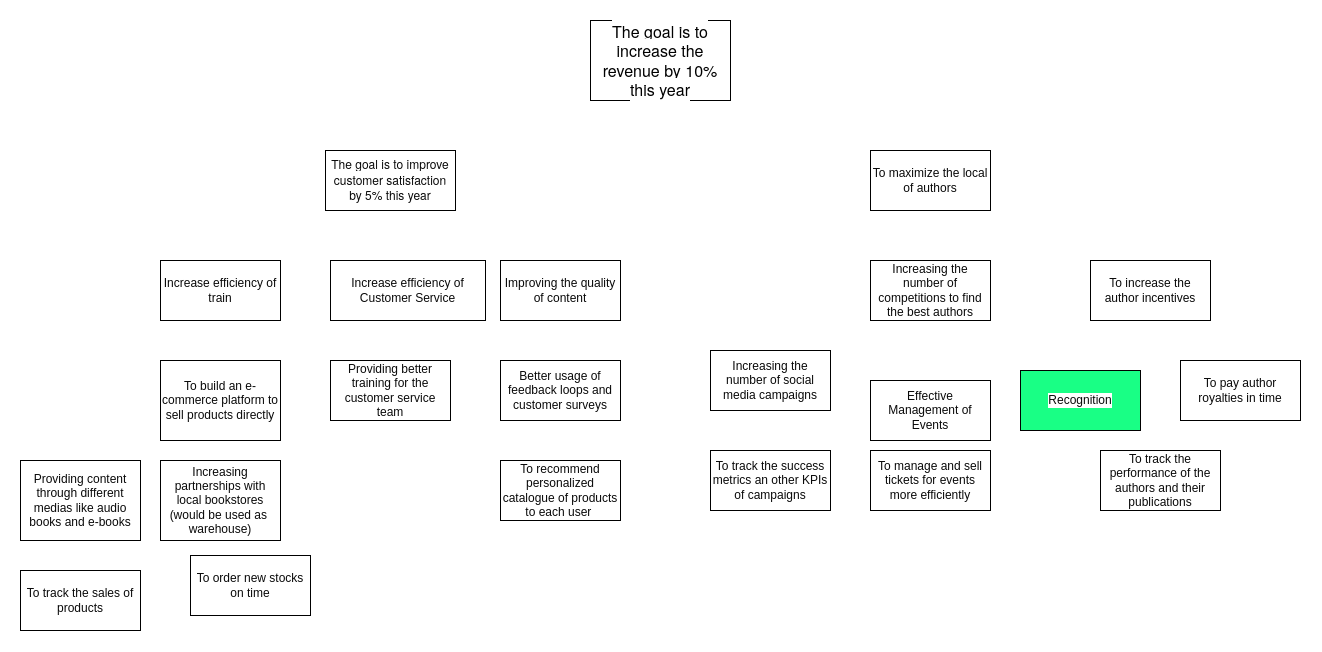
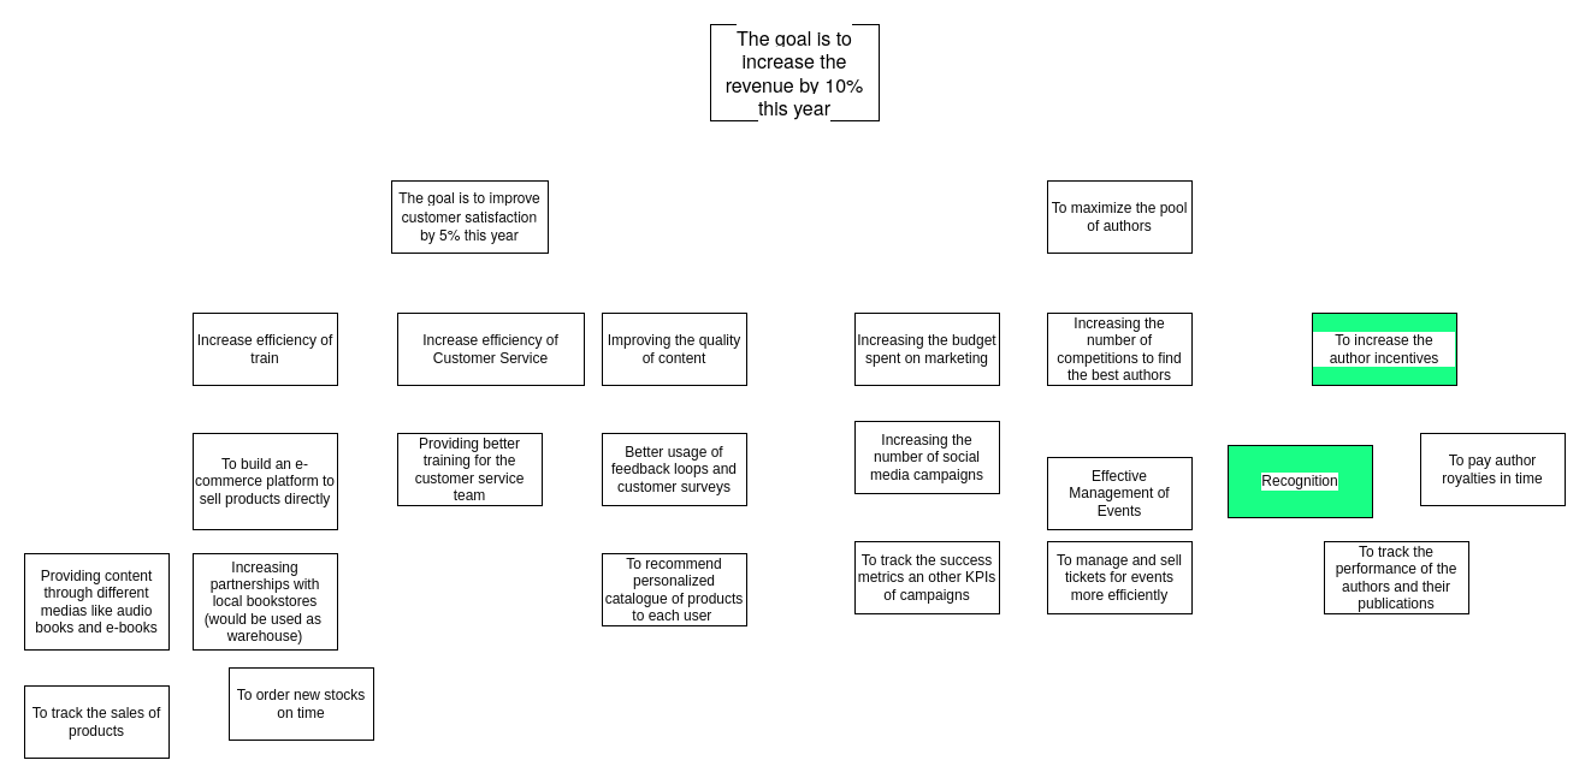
- <mxCell id="4" value="To maximize the local of authors" style="rounded=0;whiteSpace=wrap;html=1;labelBackgroundColor=#FFFFFF;fontColor=#0A0A0A;" parent="1" vertex="1"><mxGeometry x="870" y="150" width="120" height="60" as="geometry" /></mxCell>
+ <mxCell id="4" value="To maximize the pool of authors" style="rounded=0;whiteSpace=wrap;html=1;labelBackgroundColor=#FFFFFF;fontColor=#0A0A0A;" parent="1" vertex="1"><mxGeometry x="870" y="150" width="120" height="60" as="geometry" /></mxCell>
+ <mxCell id="5" value="Increasing the budget spent on marketing" style="rounded=0;whiteSpace=wrap;html=1;labelBackgroundColor=#FFFFFF;fontColor=#0A0A0A;" parent="1" vertex="1"><mxGeometry x="710" y="260" width="120" height="60" as="geometry" /></mxCell>
- <mxCell id="7" value="To increase the author incentives" style="rounded=0;whiteSpace=wrap;html=1;labelBackgroundColor=#FFFFFF;fontColor=#0A0A0A;" parent="1" vertex="1"><mxGeometry x="1090" y="260" width="120" height="60" as="geometry" /></mxCell>
+ <mxCell id="7" value="To increase the author incentives" style="rounded=0;whiteSpace=wrap;html=1;labelBackgroundColor=#FFFFFF;fontColor=#0A0A0A;fillColor=#19ff85;" parent="1" vertex="1"><mxGeometry x="1090" y="260" width="120" height="60" as="geometry" /></mxCell>
